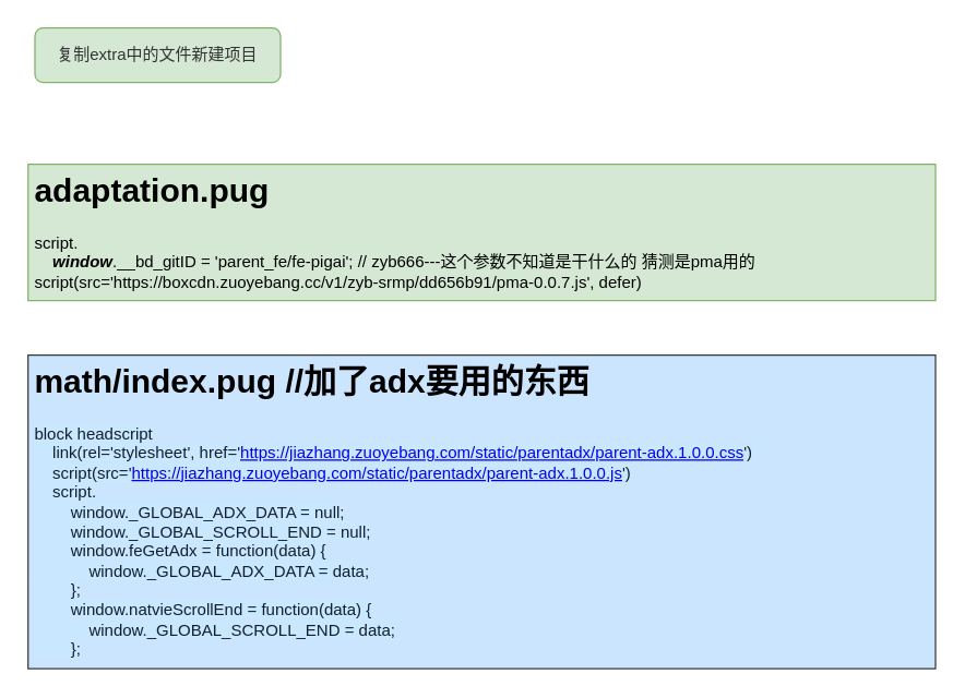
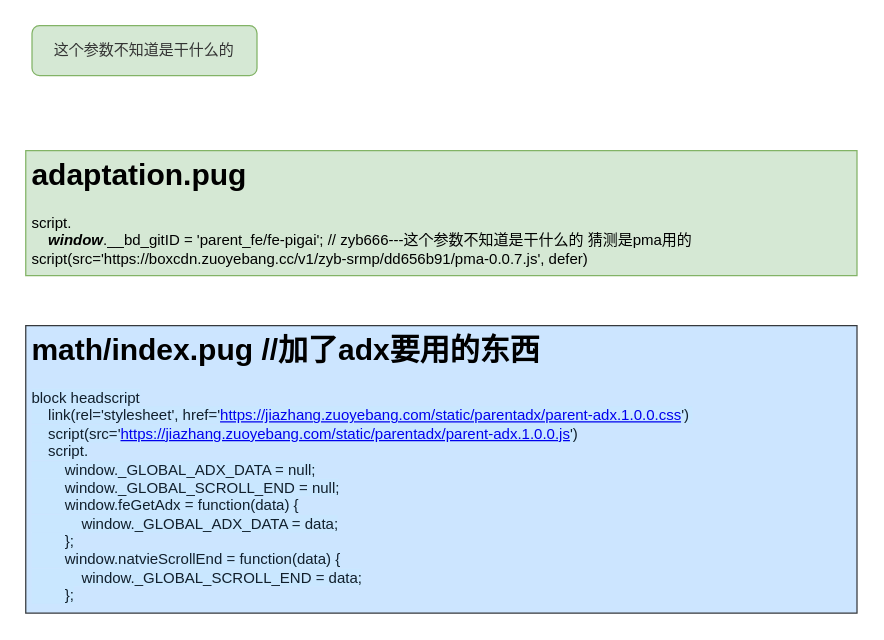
- <mxCell id="2" value="&lt;font color=&quot;#333333&quot;&gt;复制extra中的文件新建项目&lt;/font&gt;" style="rounded=1;whiteSpace=wrap;html=1;fillColor=#d5e8d4;strokeColor=#82b366;" vertex="1" parent="1"><mxGeometry x="25" y="20" width="180" height="40" as="geometry" /></mxCell>
+ <mxCell id="2" value="&lt;font color=&quot;#333333&quot;&gt;这个参数不知道是干什么的&lt;/font&gt;" style="rounded=1;whiteSpace=wrap;html=1;fillColor=#d5e8d4;strokeColor=#82b366;" vertex="1" parent="1"><mxGeometry x="25" y="20" width="180" height="40" as="geometry" /></mxCell>
